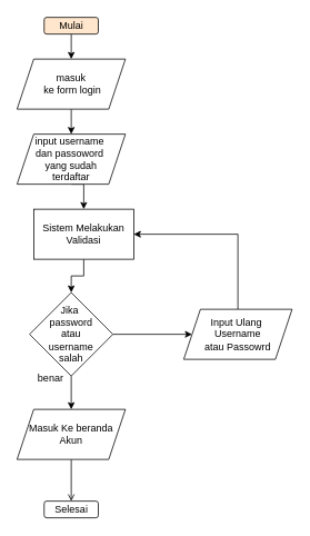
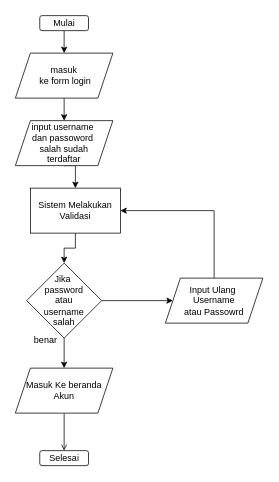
- <mxCell id="4" value="Mulai" style="rounded=1;whiteSpace=wrap;html=1;fillColor=#ffe6cc;" parent="1" vertex="1"><mxGeometry x="52.5" y="20" width="65" height="20" as="geometry" /></mxCell>
+ <mxCell id="4" value="Mulai" style="rounded=1;whiteSpace=wrap;html=1;" parent="1" vertex="1"><mxGeometry x="52.5" y="20" width="65" height="20" as="geometry" /></mxCell>
- <mxCell id="8" value="input username&amp;nbsp;&lt;br&gt;dan passoword&amp;nbsp;&lt;br&gt;yang sudah&lt;br&gt;terdaftar" style="shape=parallelogram;perimeter=parallelogramPerimeter;whiteSpace=wrap;html=1;fixedSize=1;" parent="1" vertex="1"><mxGeometry x="20" y="160" width="130" height="60" as="geometry" /></mxCell>
+ <mxCell id="8" value="input username&amp;nbsp;&lt;br&gt;dan passoword&amp;nbsp;&lt;br&gt;salah sudah&lt;br&gt;terdaftar" style="shape=parallelogram;perimeter=parallelogramPerimeter;whiteSpace=wrap;html=1;fixedSize=1;" parent="1" vertex="1"><mxGeometry x="20" y="160" width="130" height="60" as="geometry" /></mxCell>
